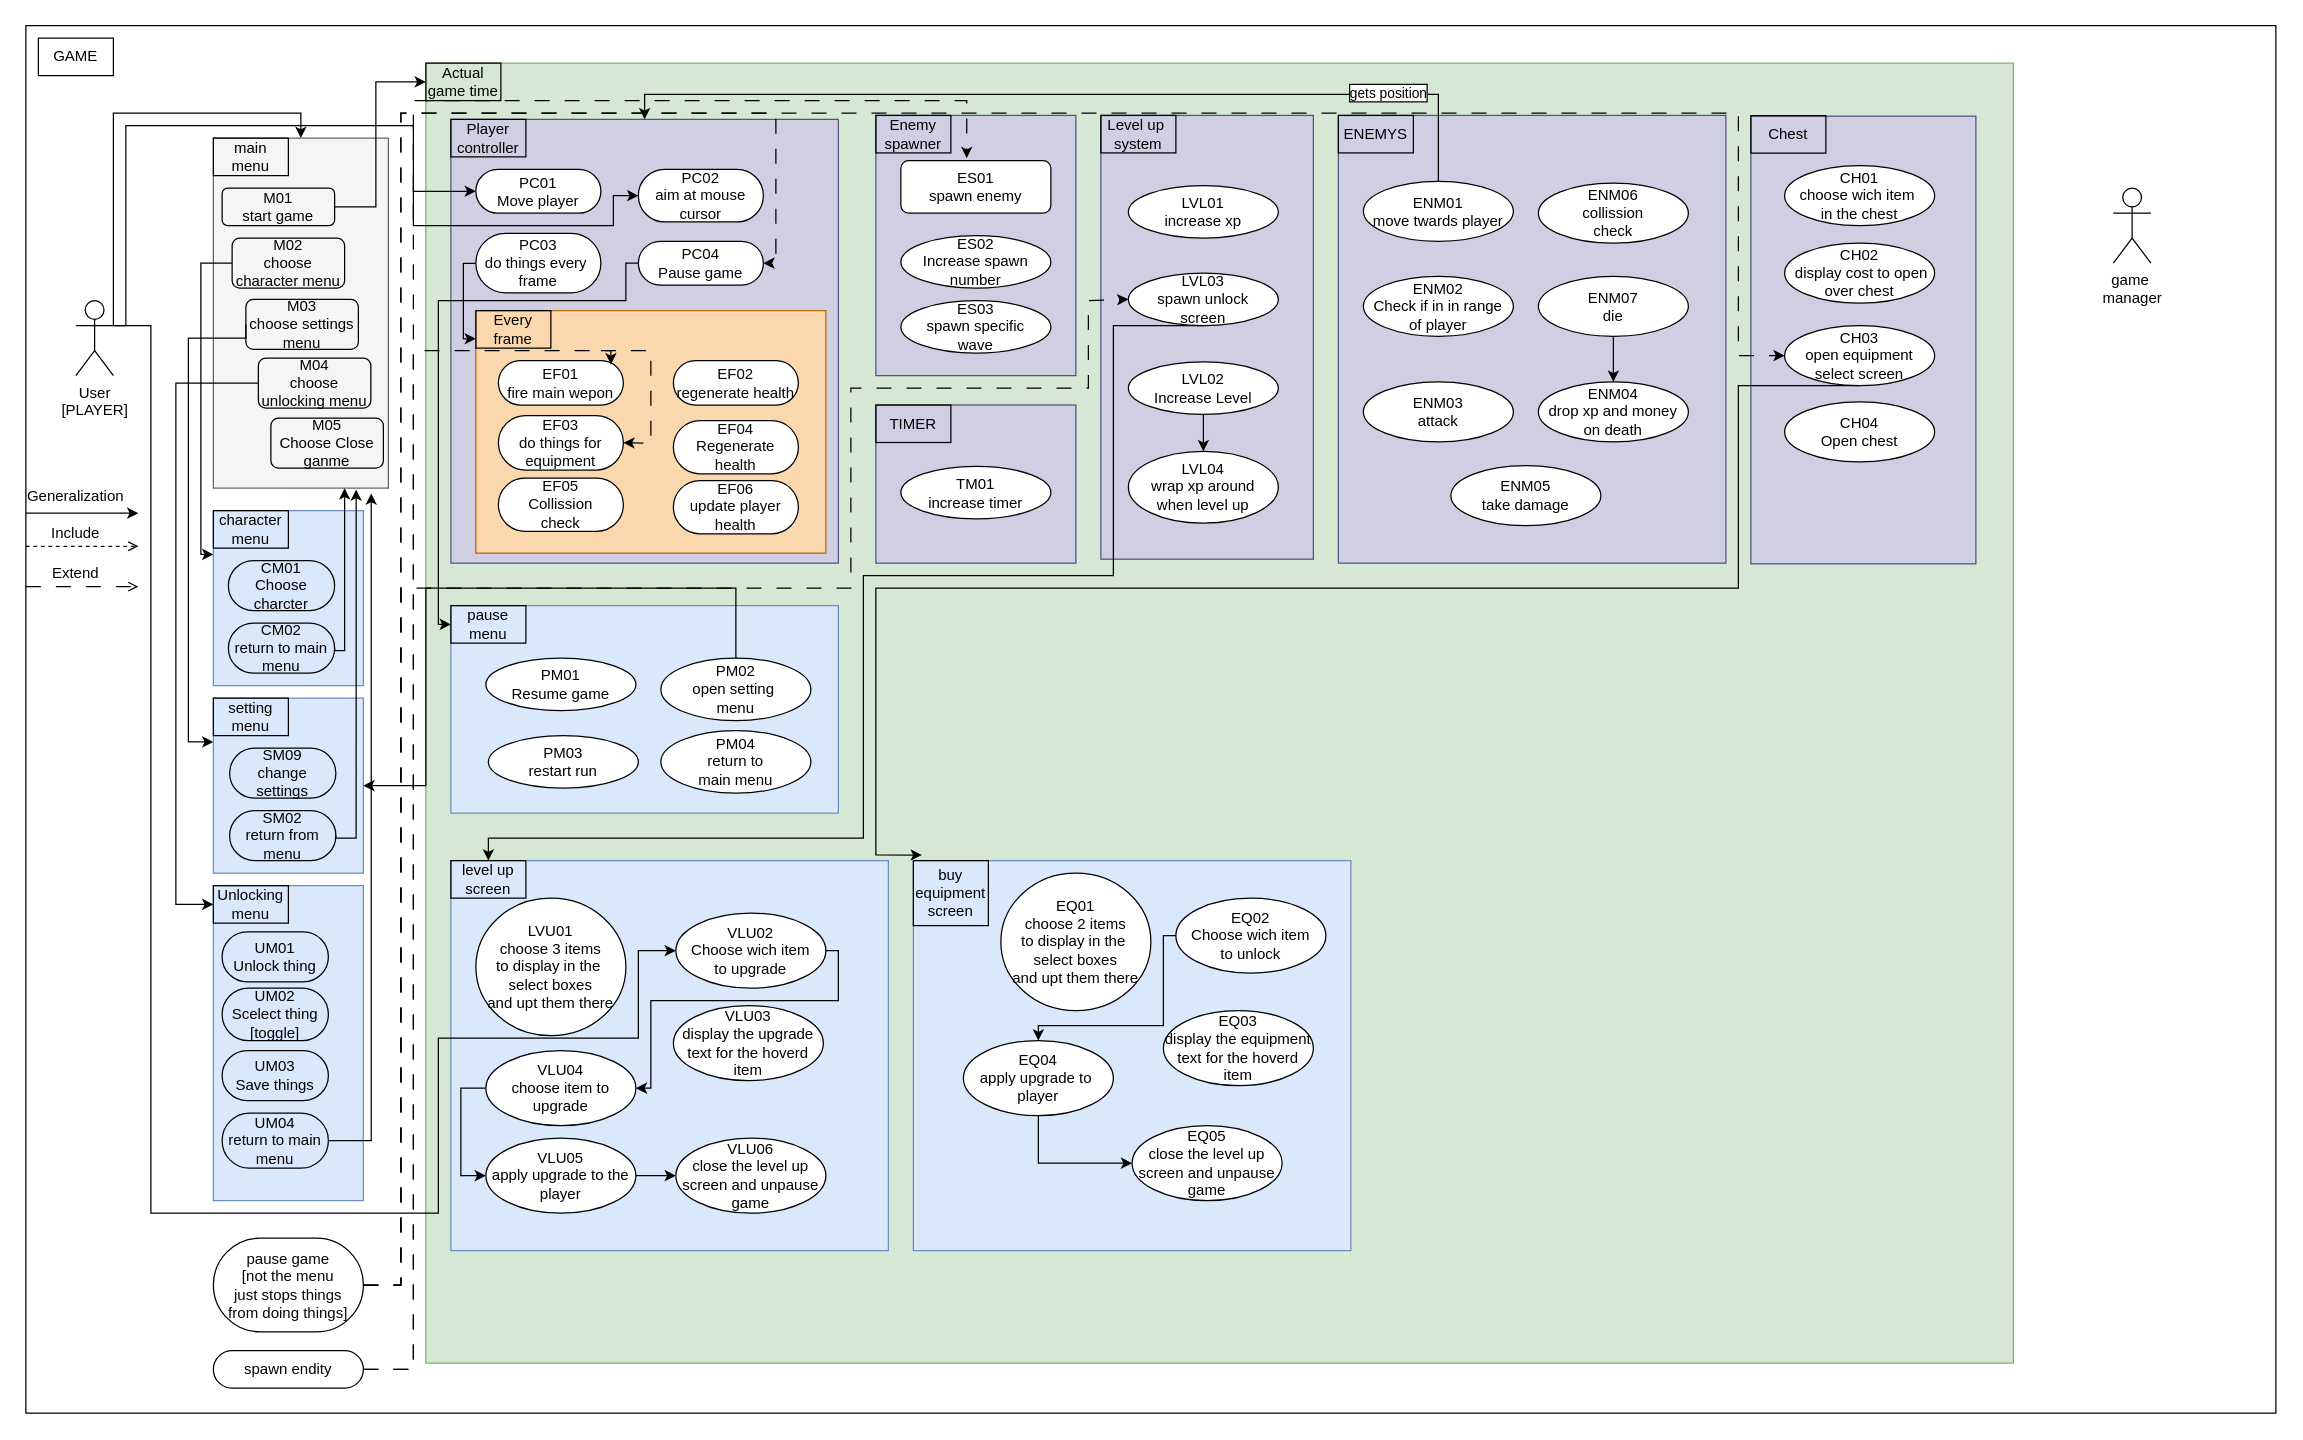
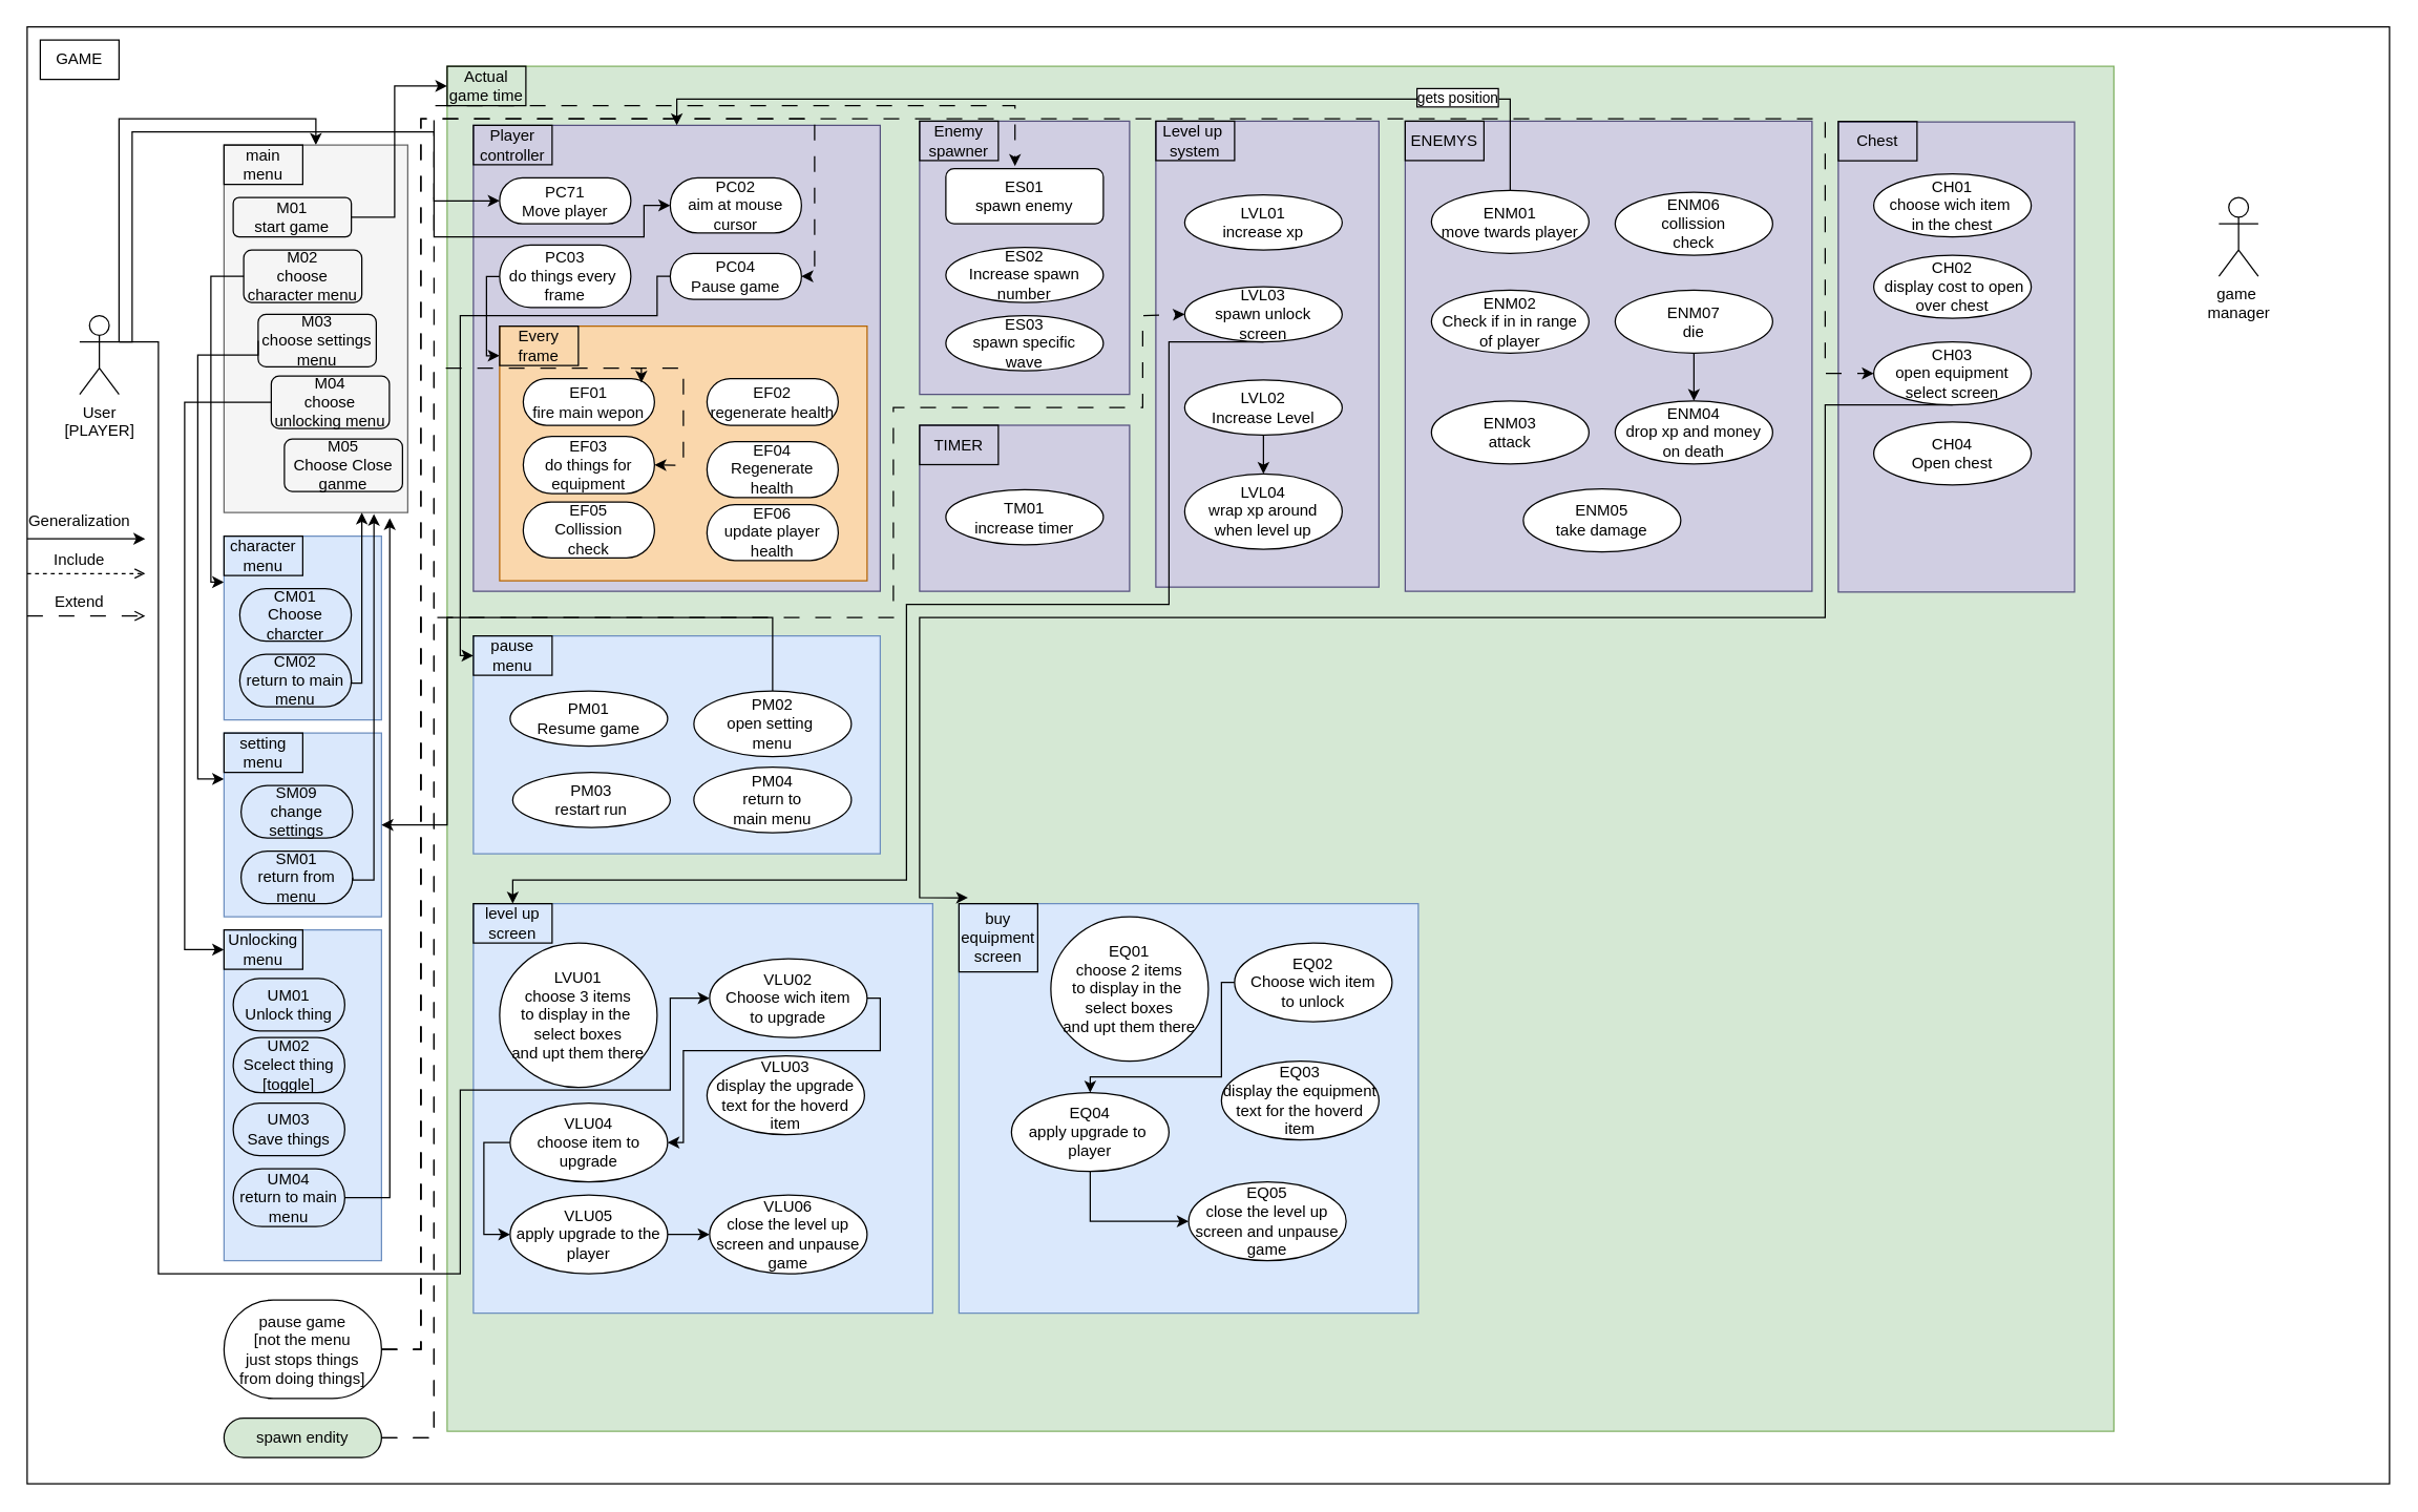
- <mxCell id="38" value="PC01&lt;br&gt;Move player" style="rounded=1;whiteSpace=wrap;html=1;fontColor=#050505;arcSize=50;" parent="1" vertex="1"><mxGeometry x="380" y="135" width="100" height="35" as="geometry" /></mxCell>
+ <mxCell id="38" value="PC71&lt;br&gt;Move player" style="rounded=1;whiteSpace=wrap;html=1;fontColor=#050505;arcSize=50;" parent="1" vertex="1"><mxGeometry x="380" y="135" width="100" height="35" as="geometry" /></mxCell>
- <mxCell id="25" value="SM02&lt;br&gt;return from menu" style="rounded=1;whiteSpace=wrap;html=1;strokeColor=default;fillColor=none;arcSize=50;" parent="1" vertex="1"><mxGeometry x="183" y="648" width="85" height="40" as="geometry" /></mxCell>
+ <mxCell id="25" value="SM01&lt;br&gt;return from menu" style="rounded=1;whiteSpace=wrap;html=1;strokeColor=default;fillColor=none;arcSize=50;" parent="1" vertex="1"><mxGeometry x="183" y="648" width="85" height="40" as="geometry" /></mxCell>
- <mxCell id="65" value="spawn endity" style="rounded=1;whiteSpace=wrap;html=1;fontColor=#050505;arcSize=50;" parent="1" vertex="1"><mxGeometry x="170" y="1080" width="120" height="30" as="geometry" /></mxCell>
+ <mxCell id="65" value="spawn endity" style="rounded=1;whiteSpace=wrap;html=1;fontColor=#050505;arcSize=50;fillColor=#d5e8d4;" parent="1" vertex="1"><mxGeometry x="170" y="1080" width="120" height="30" as="geometry" /></mxCell>
